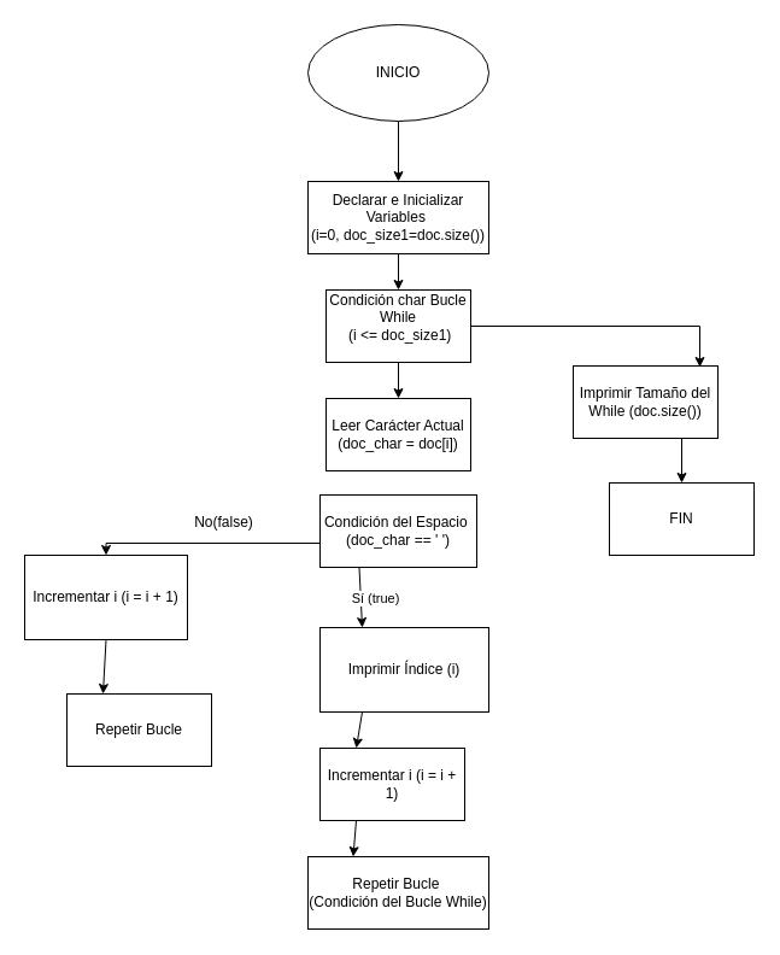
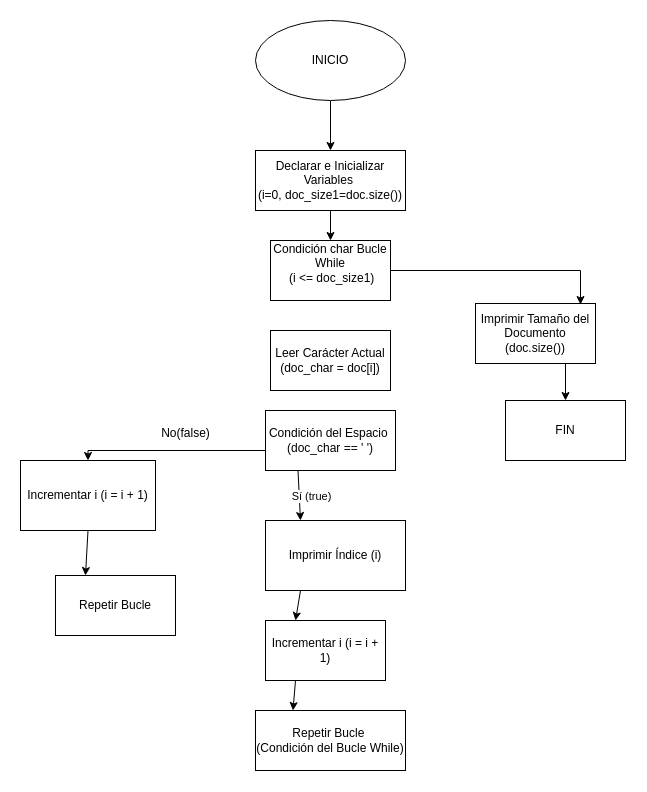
- <mxCell id="3" style="rounded=0;orthogonalLoop=1;jettySize=auto;html=1;exitX=0.5;exitY=1;exitDx=0;exitDy=0;entryX=0.5;entryY=0;entryDx=0;entryDy=0;" edge="1" parent="1" source="4" target="11"><mxGeometry relative="1" as="geometry" /></mxCell>
- <mxCell id="10" value="Imprimir Tamaño del While (doc.size())" style="whiteSpace=wrap;html=1;" vertex="1" parent="1"><mxGeometry x="475" y="303" width="120" height="60" as="geometry" /></mxCell>
+ <mxCell id="10" value="Imprimir Tamaño del Documento (doc.size())" style="whiteSpace=wrap;html=1;" vertex="1" parent="1"><mxGeometry x="475" y="303" width="120" height="60" as="geometry" /></mxCell>
